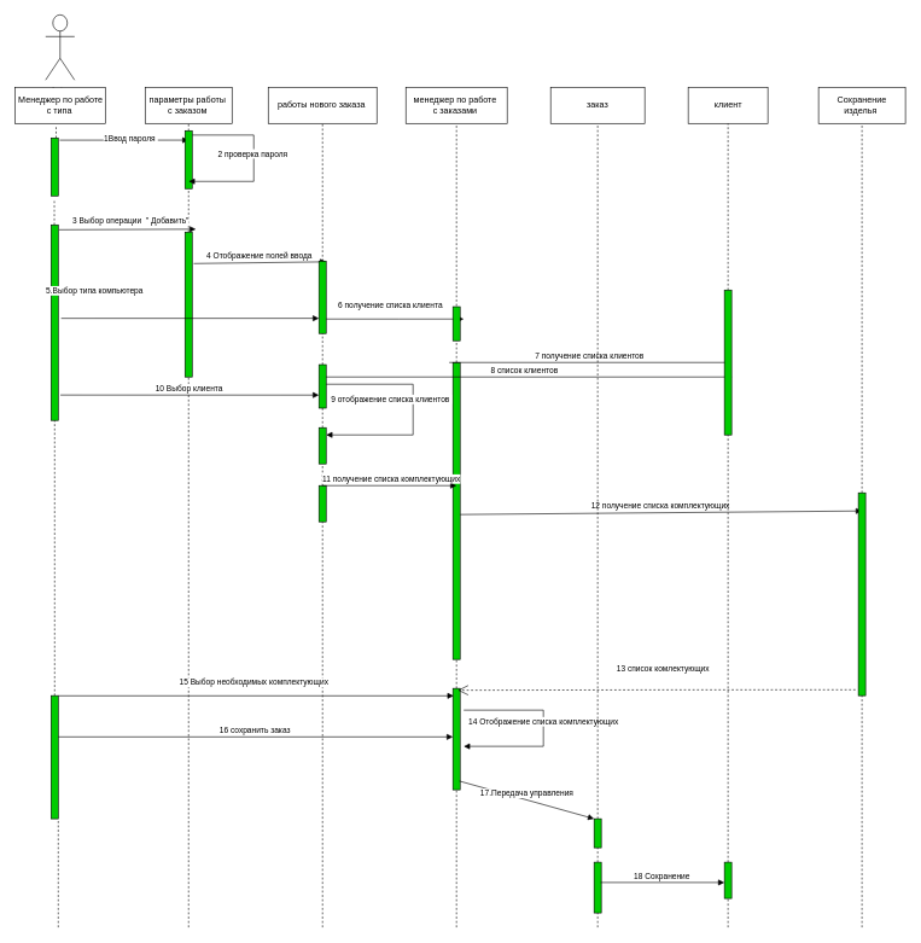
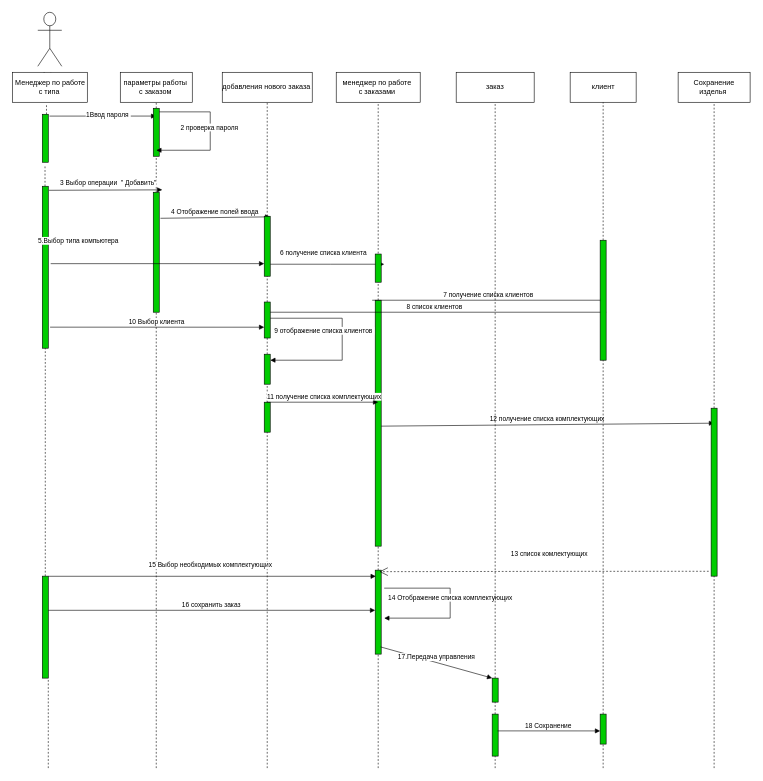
- <mxCell id="5" value="работы нового заказа&amp;nbsp;" style="html=1;" parent="1" vertex="1"><mxGeometry x="370" y="120" width="150" height="50" as="geometry" /></mxCell>
+ <mxCell id="5" value="добавления нового заказа&amp;nbsp;" style="html=1;" parent="1" vertex="1"><mxGeometry x="370" y="120" width="150" height="50" as="geometry" /></mxCell>
